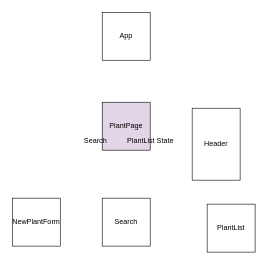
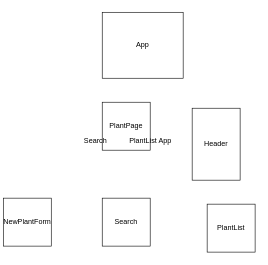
- <mxCell id="2" value="App" style="whiteSpace=wrap;html=1;aspect=fixed;" vertex="1" parent="1"><mxGeometry x="170" y="20" width="80" height="80" as="geometry" /></mxCell>
+ <mxCell id="2" value="App" style="whiteSpace=wrap;html=1;aspect=fixed;" vertex="1" parent="1"><mxGeometry x="170" y="20" width="135" height="110" as="geometry" /></mxCell>
- <mxCell id="4" value="PlantPage" style="whiteSpace=wrap;html=1;aspect=fixed;fillColor=#e1d5e7;" vertex="1" parent="1"><mxGeometry x="170" y="170" width="80" height="80" as="geometry" /></mxCell>
+ <mxCell id="4" value="PlantPage" style="whiteSpace=wrap;html=1;aspect=fixed;" vertex="1" parent="1"><mxGeometry x="170" y="170" width="80" height="80" as="geometry" /></mxCell>
- <mxCell id="8" value="PlantList State" style="text;html=1;align=center;verticalAlign=middle;resizable=0;points=[];autosize=1;strokeColor=none;fillColor=none;" vertex="1" parent="1"><mxGeometry x="200" y="220" width="100" height="30" as="geometry" /></mxCell>
+ <mxCell id="8" value="PlantList App" style="text;html=1;align=center;verticalAlign=middle;resizable=0;points=[];autosize=1;strokeColor=none;fillColor=none;" vertex="1" parent="1"><mxGeometry x="200" y="220" width="100" height="30" as="geometry" /></mxCell>
- <mxCell id="3" value="NewPlantForm" style="whiteSpace=wrap;html=1;aspect=fixed;" vertex="1" parent="1"><mxGeometry x="20" y="330" width="80" height="80" as="geometry" /></mxCell>
+ <mxCell id="3" value="NewPlantForm" style="whiteSpace=wrap;html=1;aspect=fixed;" vertex="1" parent="1"><mxGeometry x="5" y="330" width="80" height="80" as="geometry" /></mxCell>
